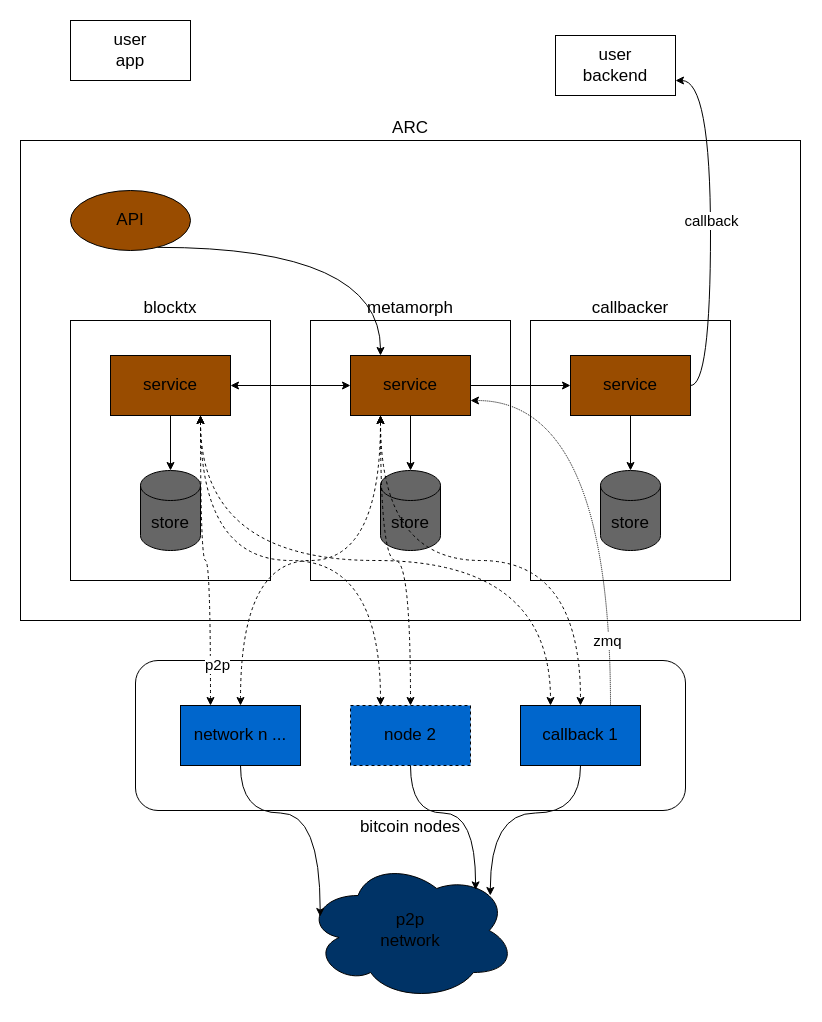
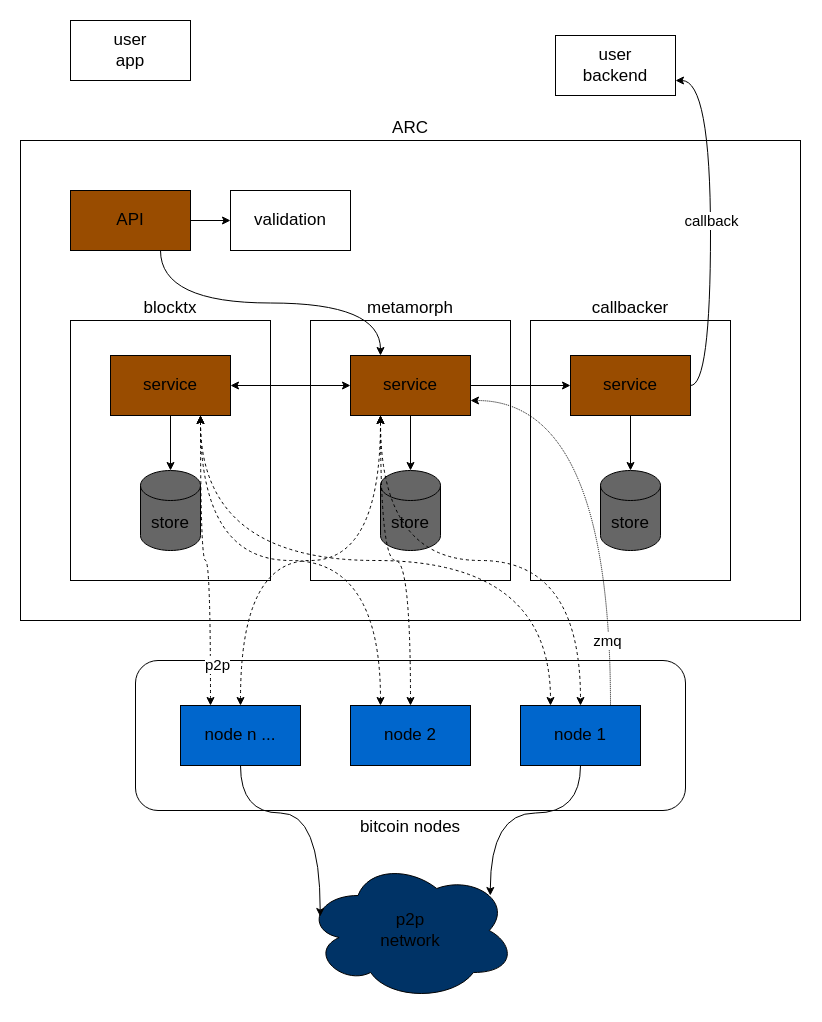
- <mxCell id="7" value="API" style="ellipse;whiteSpace=wrap;html=1;fontSize=17;fillColor=#994C00;" parent="1" vertex="1"><mxGeometry x="70" y="190" width="120" height="60" as="geometry" /></mxCell>
+ <mxCell id="7" value="API" style="rounded=0;whiteSpace=wrap;html=1;fontSize=17;fillColor=#994C00;" parent="1" vertex="1"><mxGeometry x="70" y="190" width="120" height="60" as="geometry" /></mxCell>
+ <mxCell id="5" style="edgeStyle=orthogonalEdgeStyle;rounded=0;orthogonalLoop=1;jettySize=auto;html=1;exitX=1;exitY=0.5;exitDx=0;exitDy=0;" parent="1" source="7" target="4" edge="1"><mxGeometry relative="1" as="geometry" /></mxCell>
+ <mxCell id="4" value="validation" style="rounded=0;whiteSpace=wrap;html=1;fontSize=17;" parent="1" vertex="1"><mxGeometry x="230" y="190" width="120" height="60" as="geometry" /></mxCell>
- <mxCell id="20" value="network n ..." style="rounded=0;whiteSpace=wrap;html=1;fontSize=17;fillColor=#0066CC;" parent="1" vertex="1"><mxGeometry x="180" y="705" width="120" height="60" as="geometry" /></mxCell>
+ <mxCell id="20" value="node n ..." style="rounded=0;whiteSpace=wrap;html=1;fontSize=17;fillColor=#0066CC;" parent="1" vertex="1"><mxGeometry x="180" y="705" width="120" height="60" as="geometry" /></mxCell>
- <mxCell id="21" value="node 2" style="rounded=0;whiteSpace=wrap;html=1;fontSize=17;fillColor=#0066CC;dashed=1;" parent="1" vertex="1"><mxGeometry x="350" y="705" width="120" height="60" as="geometry" /></mxCell>
+ <mxCell id="21" value="node 2" style="rounded=0;whiteSpace=wrap;html=1;fontSize=17;fillColor=#0066CC;" parent="1" vertex="1"><mxGeometry x="350" y="705" width="120" height="60" as="geometry" /></mxCell>
- <mxCell id="24" value="callback 1" style="rounded=0;whiteSpace=wrap;html=1;fontSize=17;fillColor=#0066CC;" parent="1" vertex="1"><mxGeometry x="520" y="705" width="120" height="60" as="geometry" /></mxCell>
+ <mxCell id="24" value="node 1" style="rounded=0;whiteSpace=wrap;html=1;fontSize=17;fillColor=#0066CC;" parent="1" vertex="1"><mxGeometry x="520" y="705" width="120" height="60" as="geometry" /></mxCell>
- <mxCell id="39" style="edgeStyle=orthogonalEdgeStyle;rounded=0;orthogonalLoop=1;jettySize=auto;html=1;exitX=0.5;exitY=1;exitDx=0;exitDy=0;entryX=0.81;entryY=0.21;entryDx=0;entryDy=0;entryPerimeter=0;curved=1;" parent="1" source="21" target="18" edge="1"><mxGeometry relative="1" as="geometry" /></mxCell>
